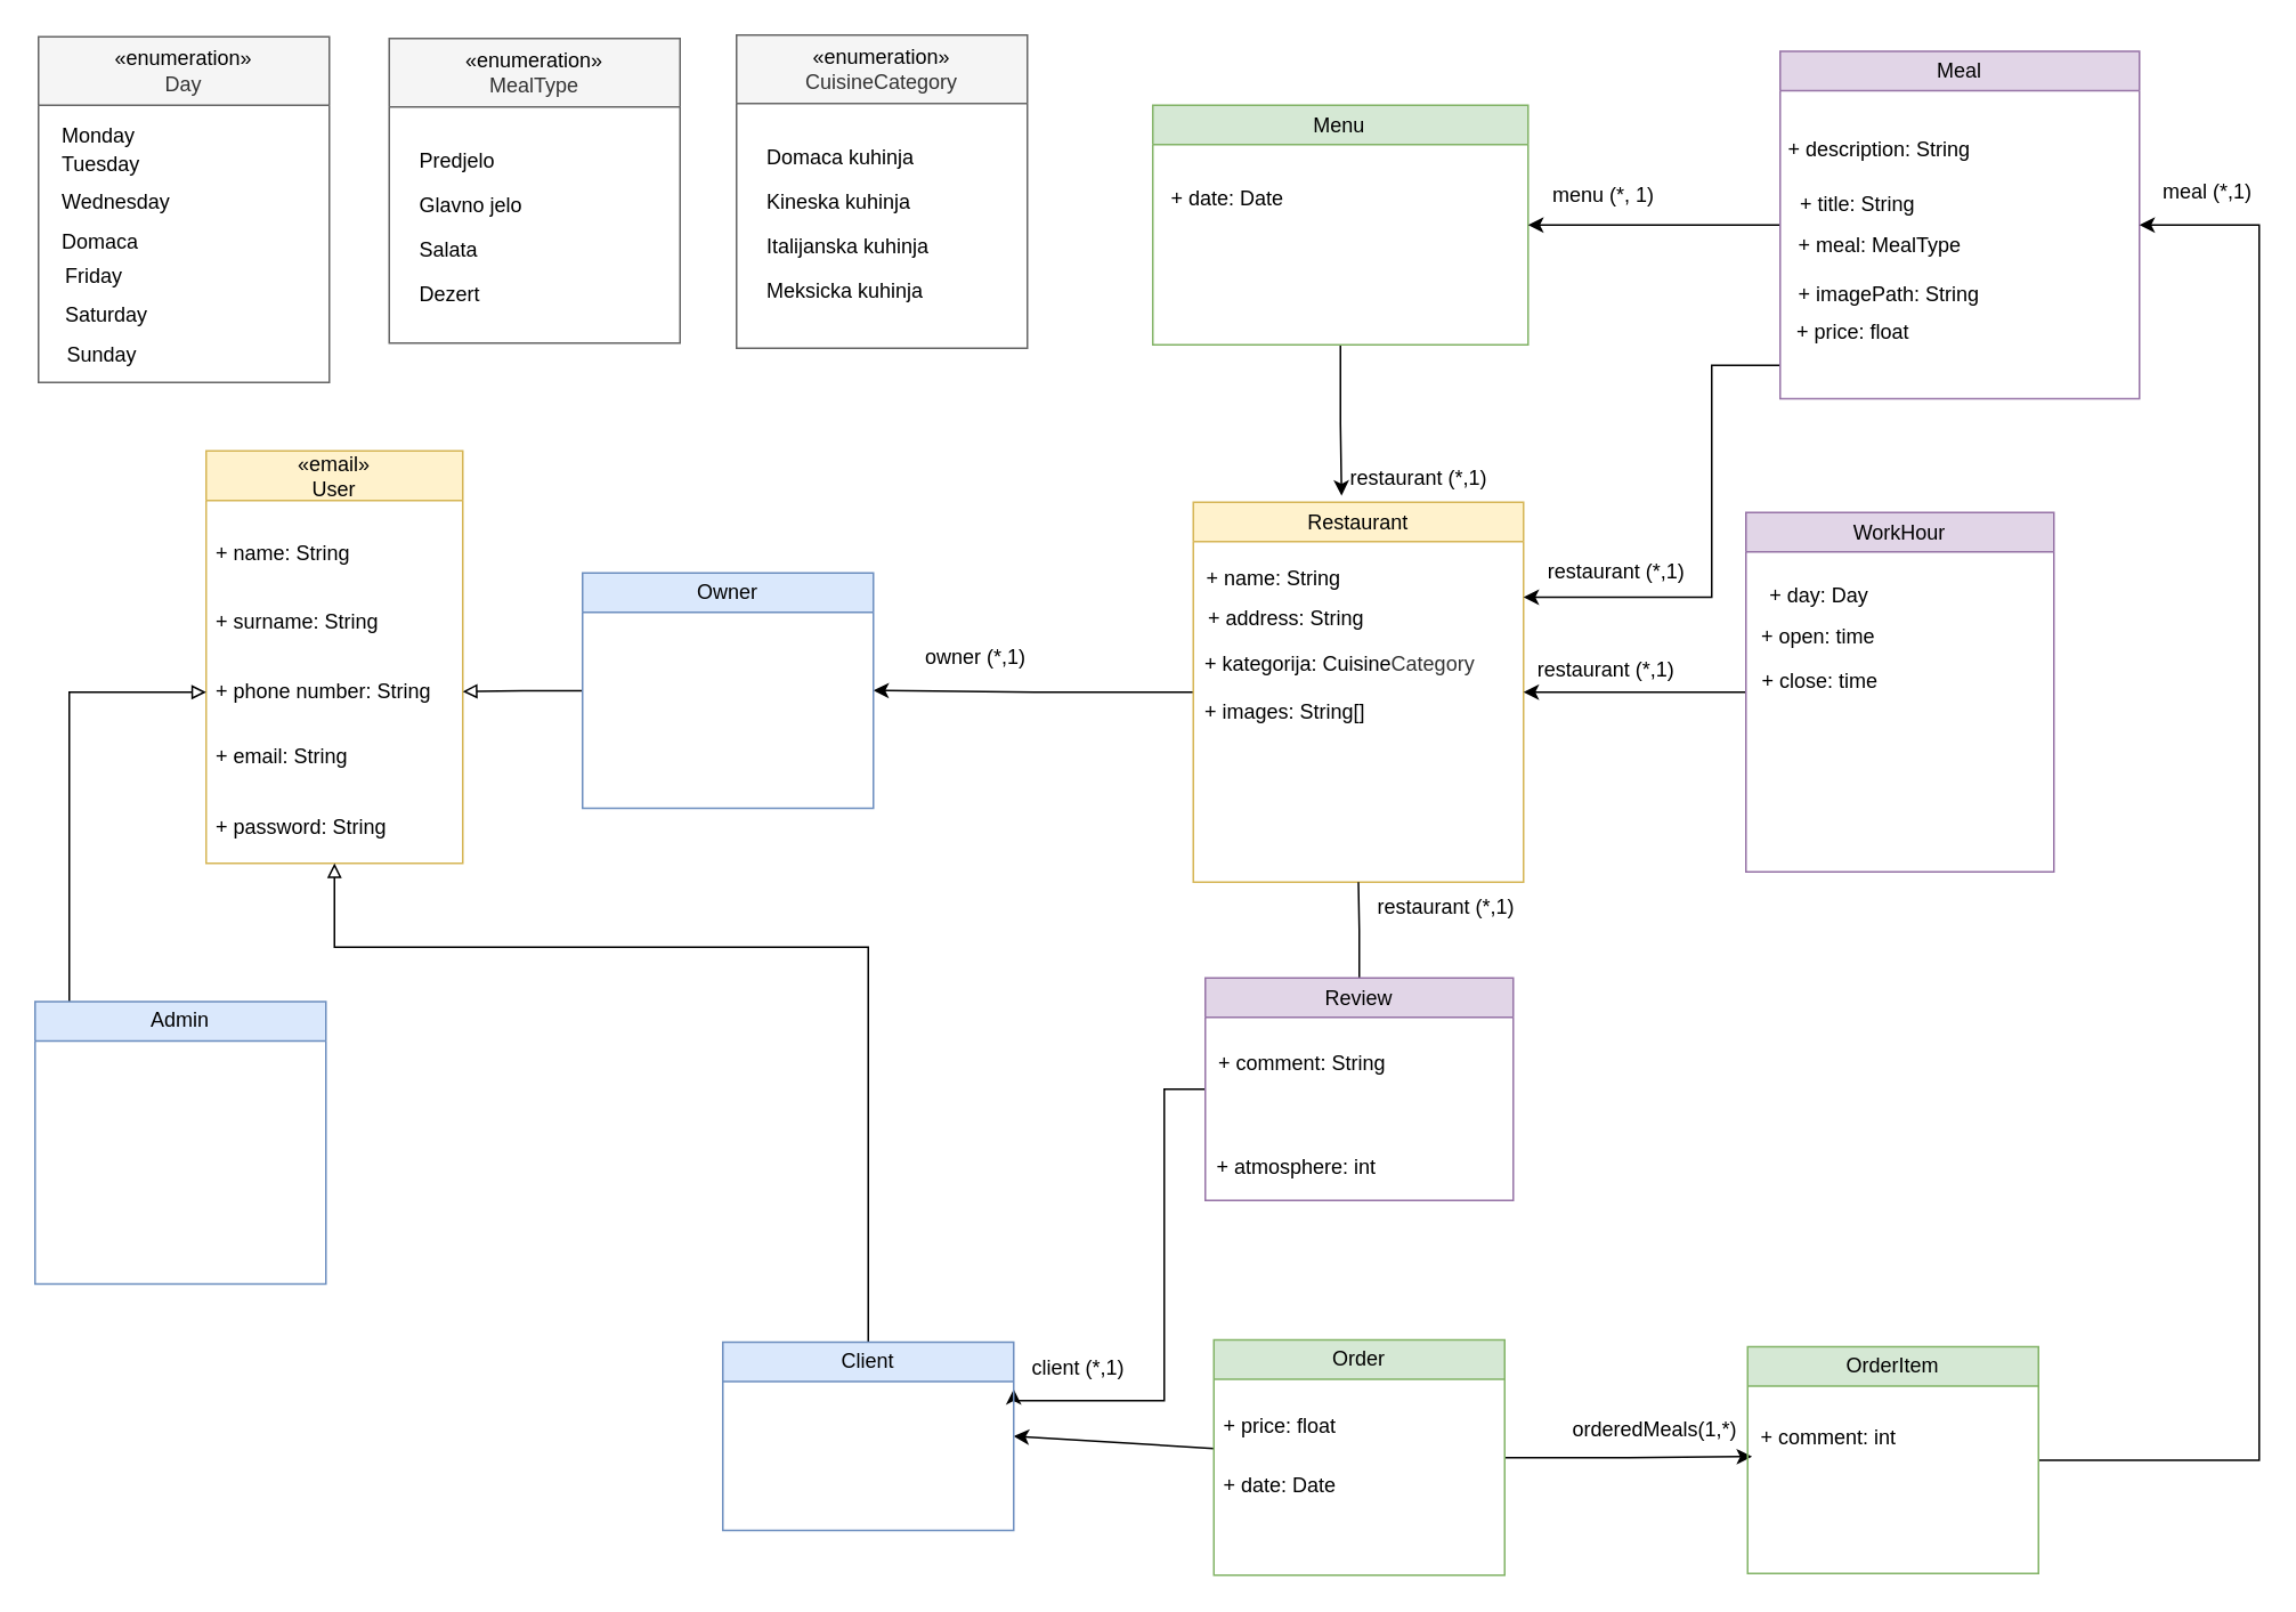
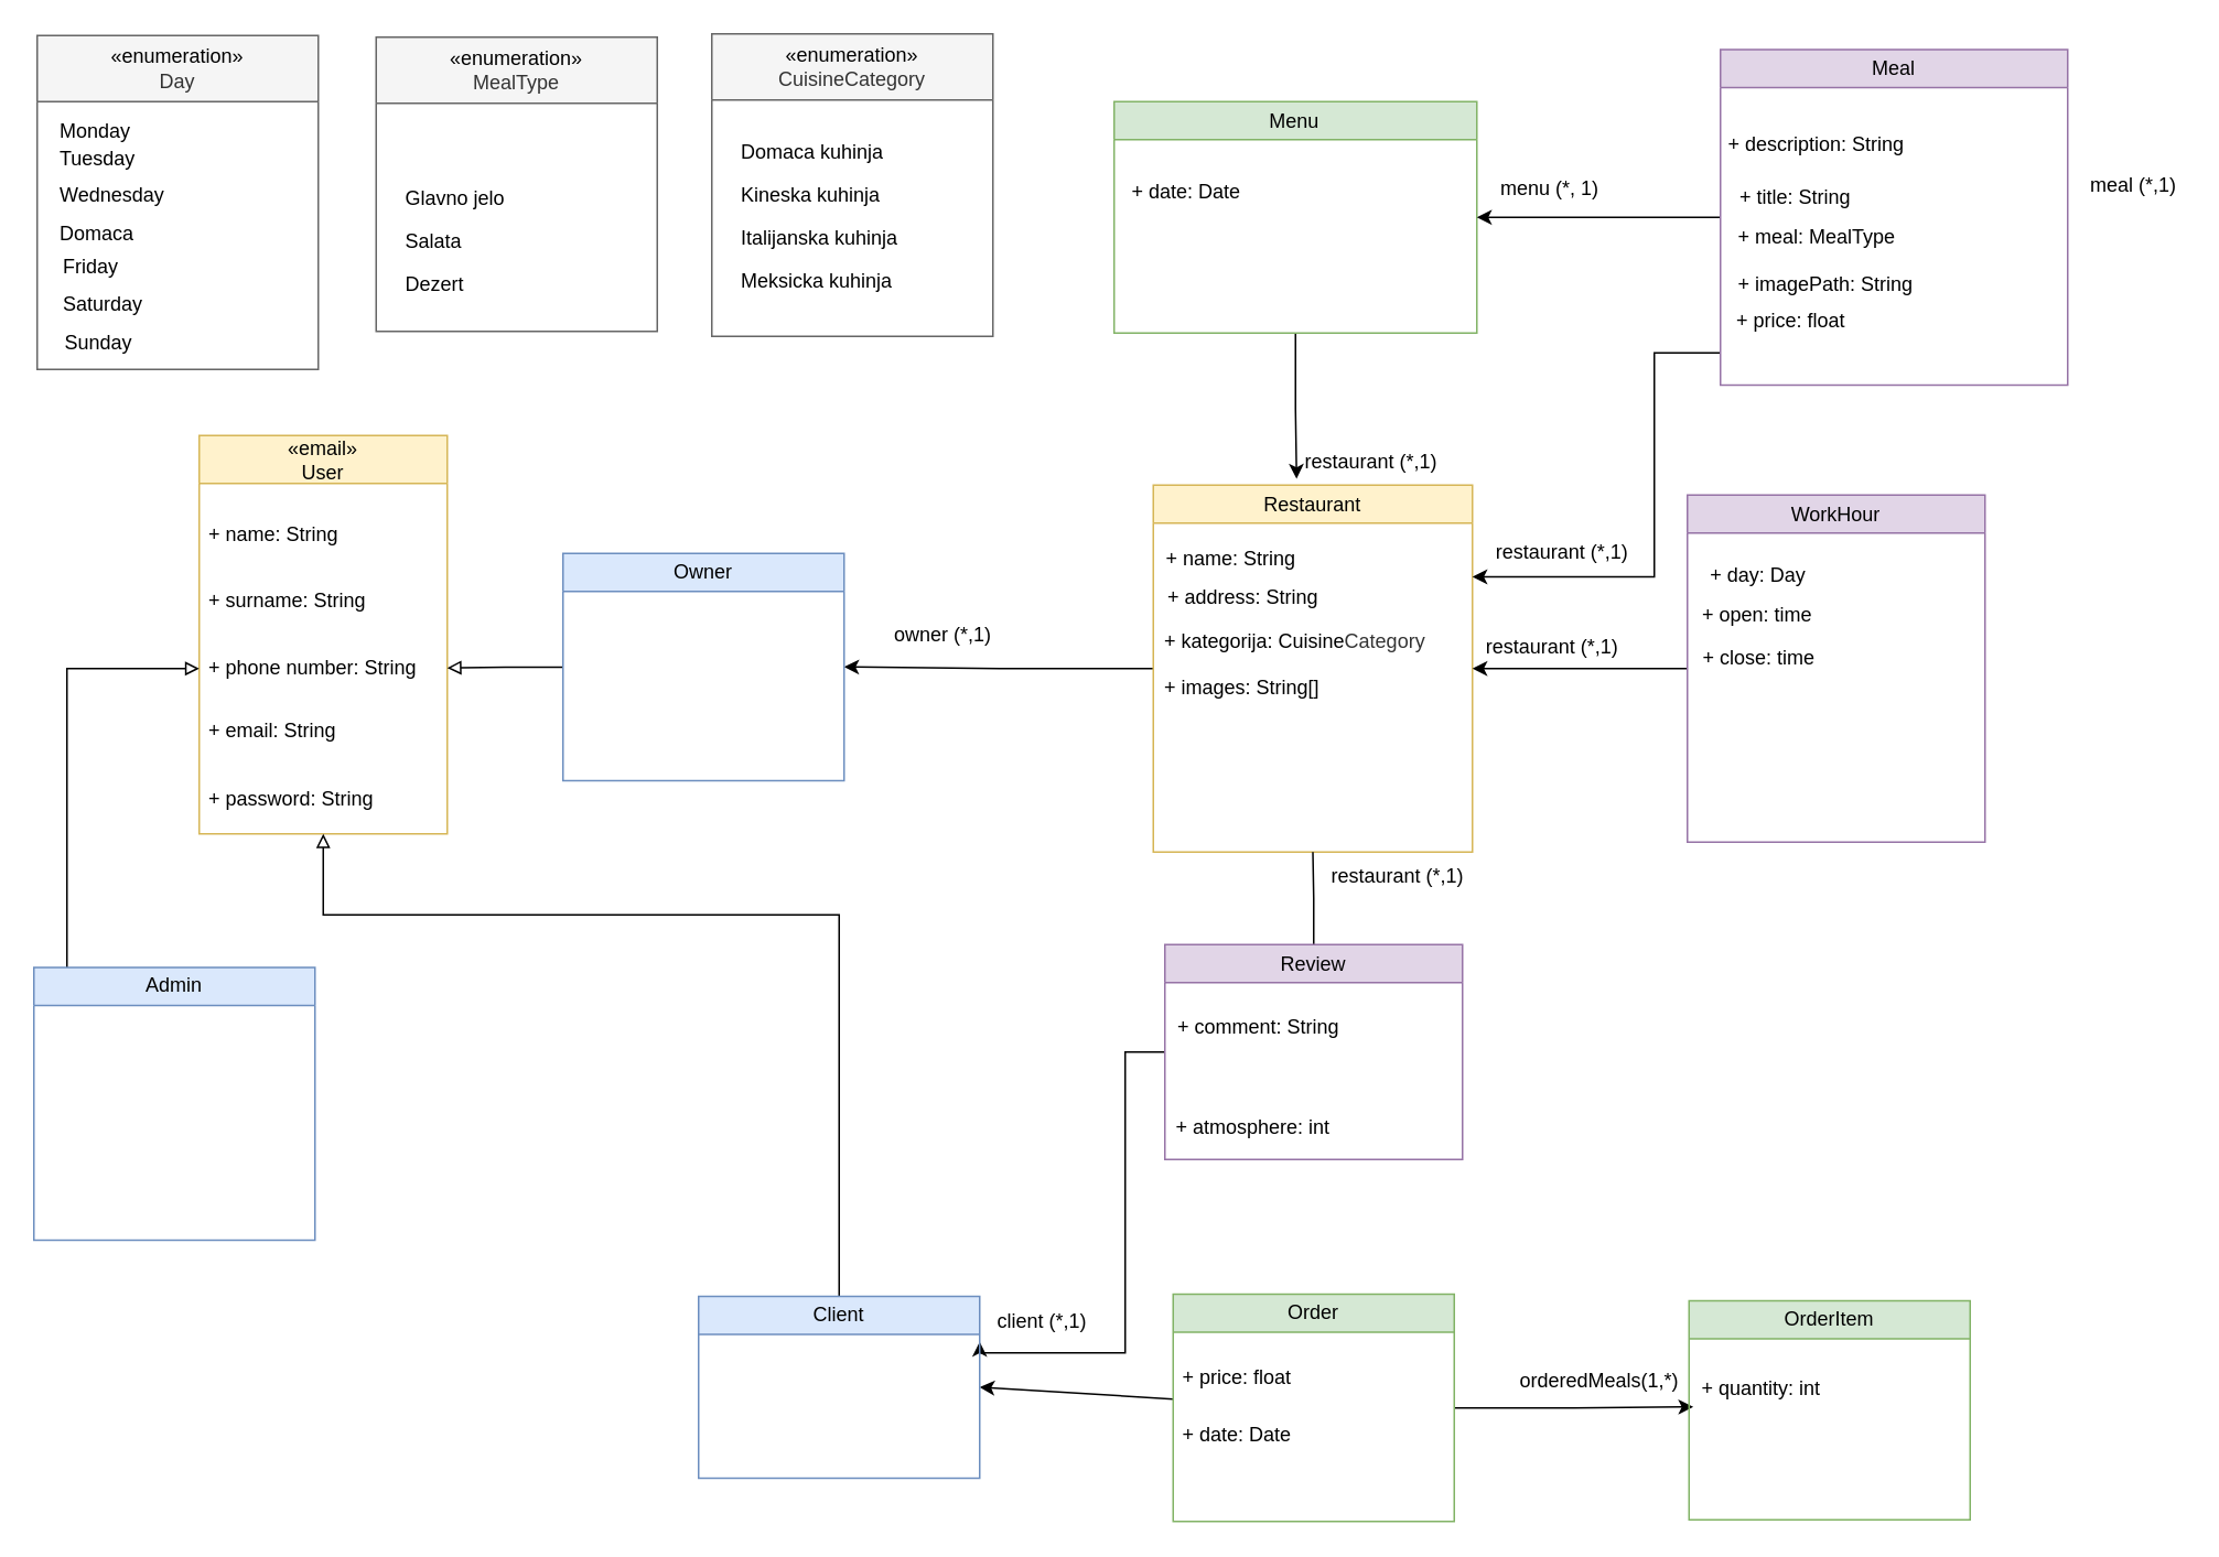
- <mxCell id="30" value="Predjelo" style="text;strokeColor=none;fillColor=none;spacingLeft=4;spacingRight=4;overflow=hidden;rotatable=0;points=[[0,0.5],[1,0.5]];portConstraint=eastwest;fontSize=12;" parent="29" vertex="1"><mxGeometry width="60" height="20" as="geometry" /></mxCell>
- <mxCell id="48" style="edgeStyle=orthogonalEdgeStyle;rounded=0;orthogonalLoop=1;jettySize=auto;html=1;entryX=1;entryY=0.5;entryDx=0;entryDy=0;" edge="1" parent="1" source="49" target="23"><mxGeometry relative="1" as="geometry"><Array as="points"><mxPoint x="1320" y="853" /><mxPoint x="1320" y="131" /></Array></mxGeometry></mxCell>
- <mxCell id="50" value="+ comment: int" style="text;html=1;strokeColor=none;fillColor=none;align=left;verticalAlign=middle;whiteSpace=wrap;rounded=0;" parent="49" vertex="1"><mxGeometry x="6" y="38" width="107" height="30" as="geometry" /></mxCell>
+ <mxCell id="50" value="+ quantity: int" style="text;html=1;strokeColor=none;fillColor=none;align=left;verticalAlign=middle;whiteSpace=wrap;rounded=0;" parent="49" vertex="1"><mxGeometry x="6" y="38" width="107" height="30" as="geometry" /></mxCell>
